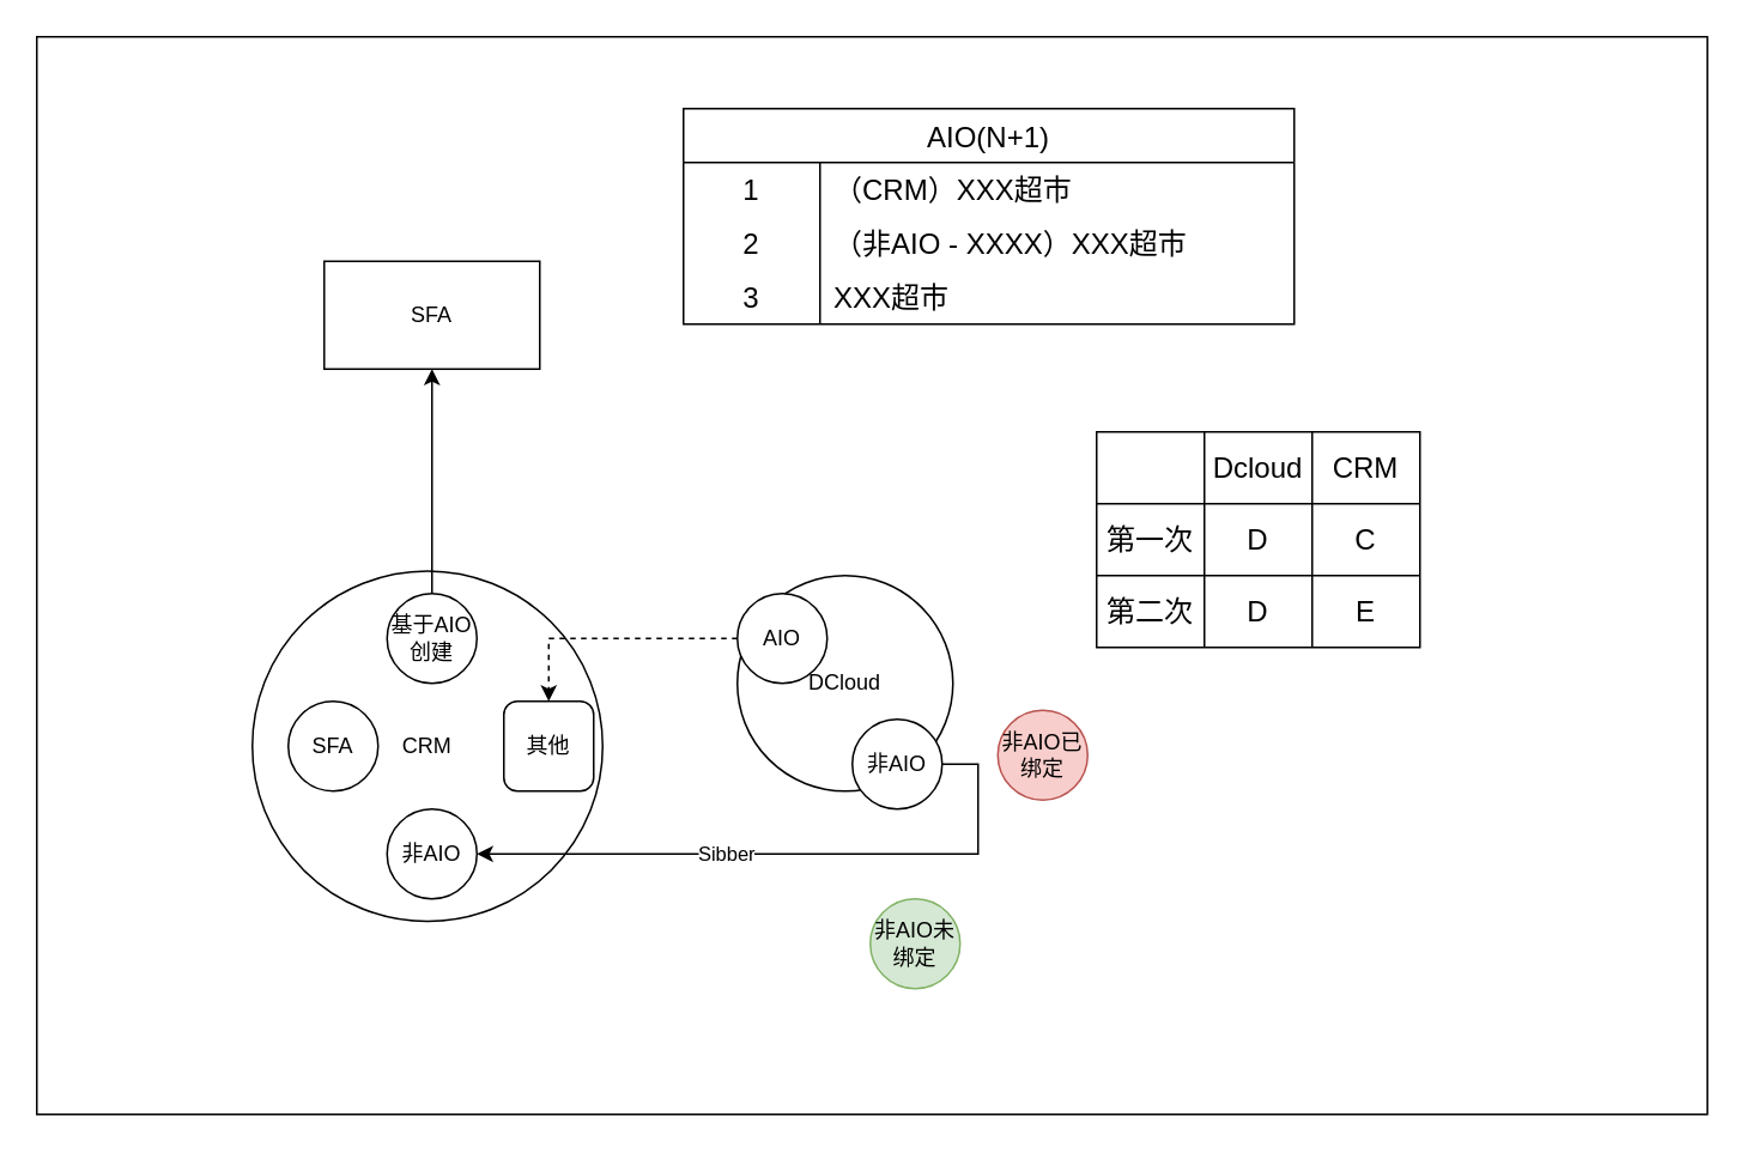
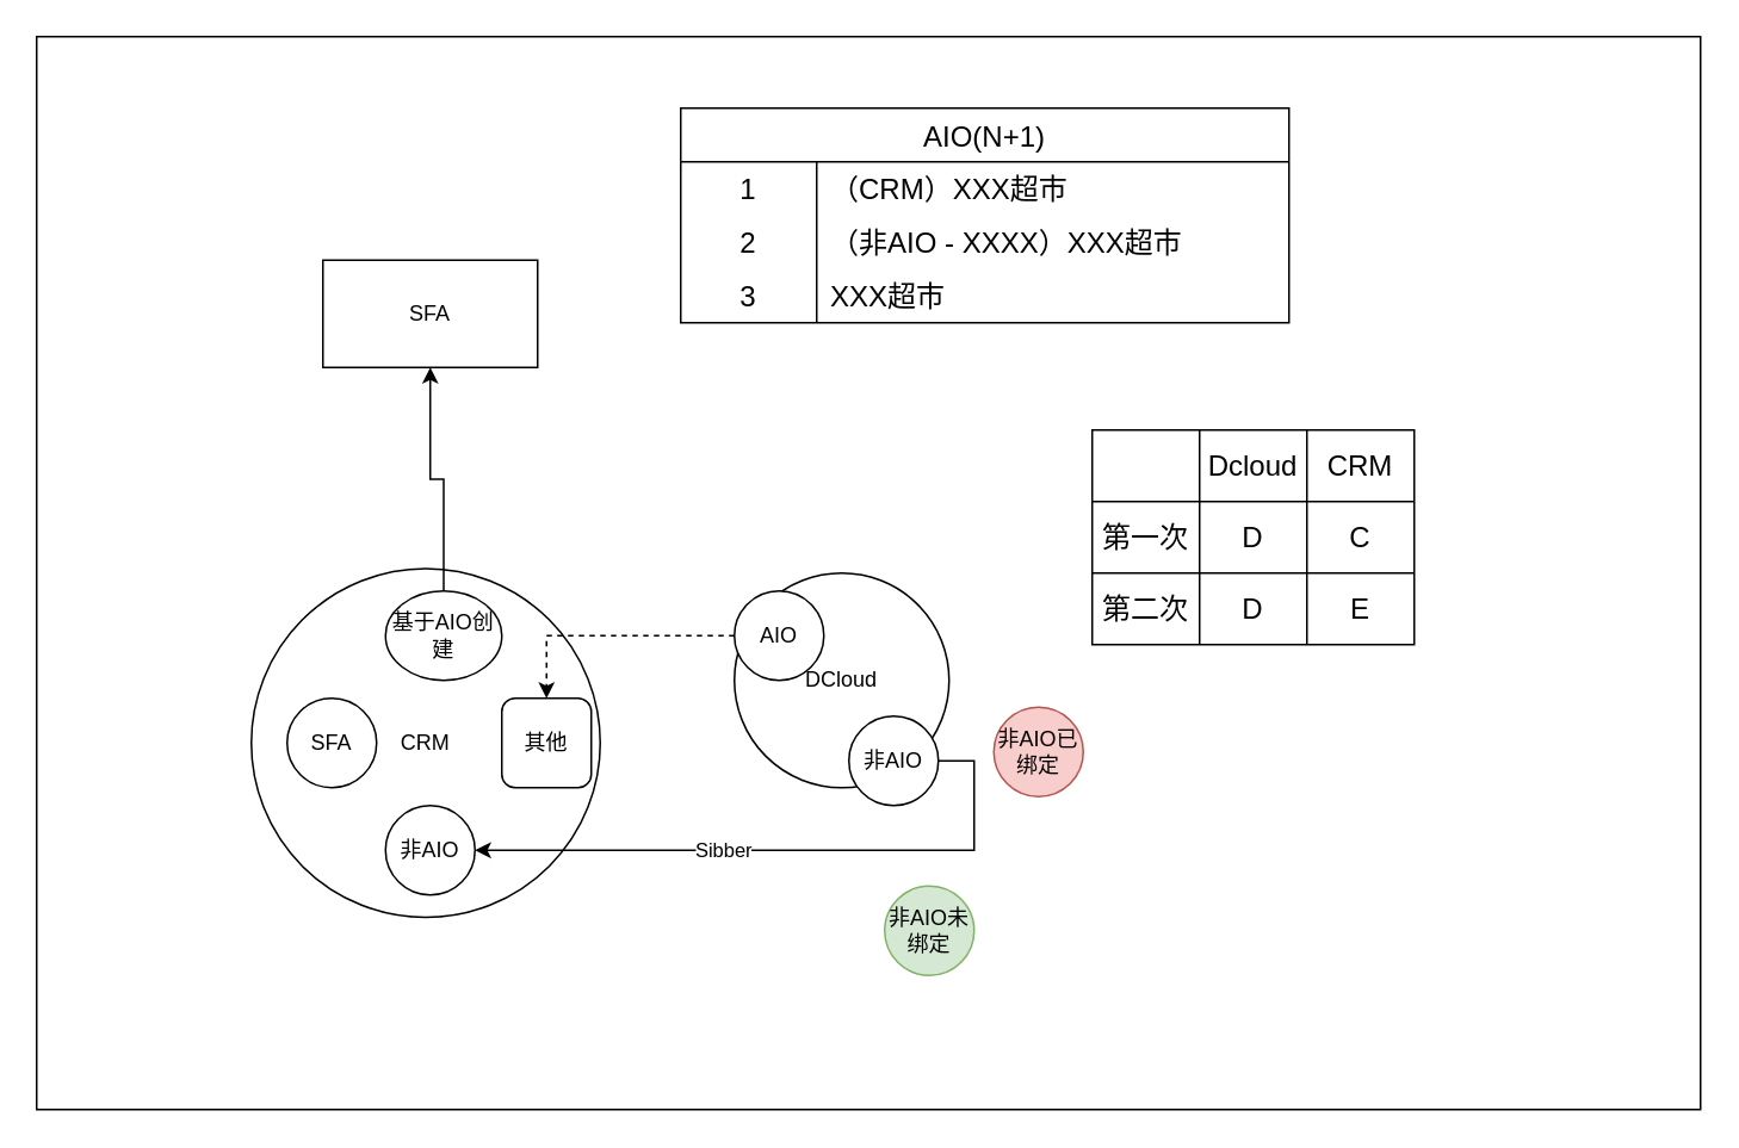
- <mxCell id="6" value="基于AIO创建" style="ellipse;whiteSpace=wrap;html=1;aspect=fixed;" vertex="1" parent="1"><mxGeometry x="215" y="330" width="50" height="50" as="geometry" /></mxCell>
+ <mxCell id="6" value="基于AIO创建" style="ellipse;whiteSpace=wrap;html=1;aspect=fixed;" vertex="1" parent="1"><mxGeometry x="215" y="330" width="65" height="50" as="geometry" /></mxCell>
- <mxCell id="16" value="非AIO未绑定" style="ellipse;whiteSpace=wrap;html=1;aspect=fixed;fillColor=#d5e8d4;strokeColor=#82b366;" vertex="1" parent="1"><mxGeometry x="484" y="500" width="50" height="50" as="geometry" /></mxCell>
+ <mxCell id="16" value="非AIO未绑定" style="ellipse;whiteSpace=wrap;html=1;aspect=fixed;fillColor=#d5e8d4;strokeColor=#82b366;" vertex="1" parent="1"><mxGeometry x="494" y="495" width="50" height="50" as="geometry" /></mxCell>
